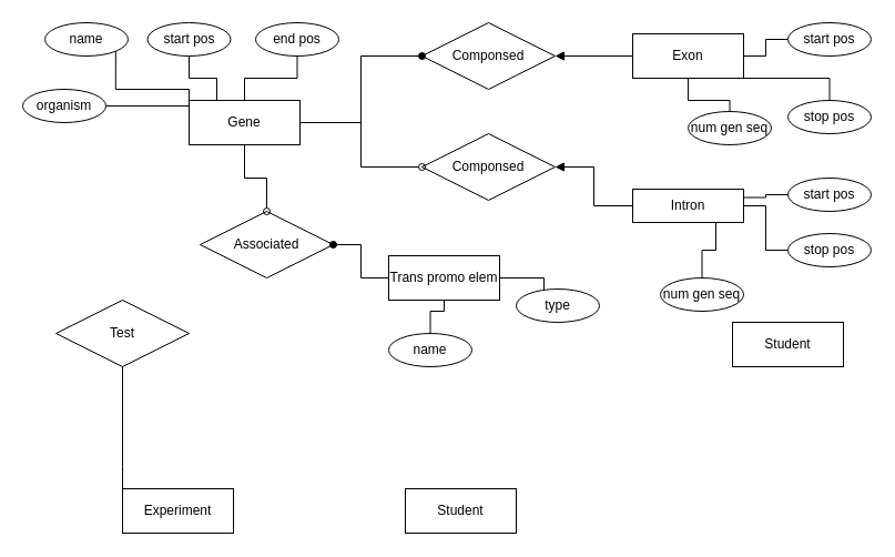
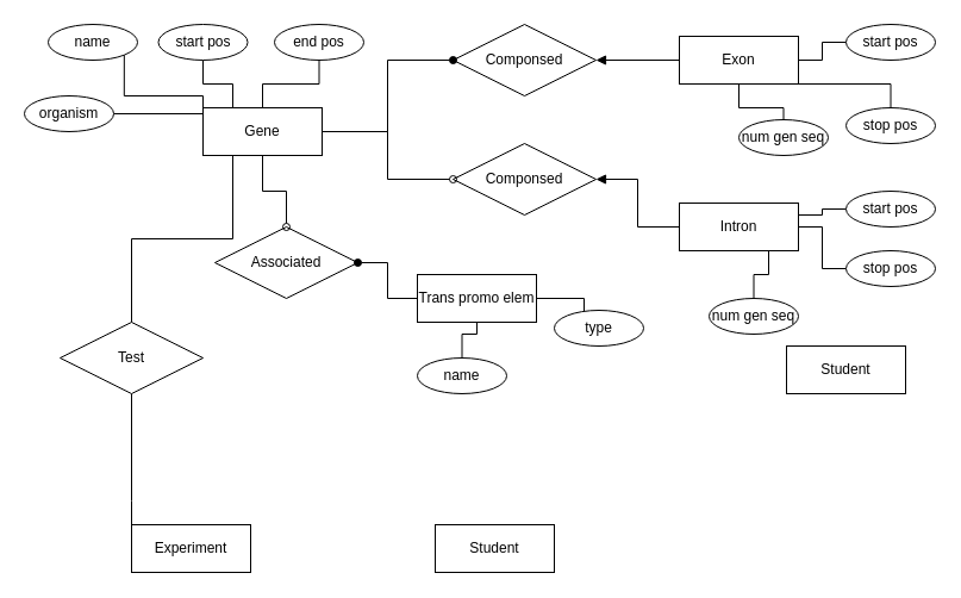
- <mxCell id="8" value="Intron" style="whiteSpace=wrap;html=1;align=center;" vertex="1" parent="1"><mxGeometry x="570" y="170" width="100" height="30" as="geometry" /></mxCell>
+ <mxCell id="8" value="Intron" style="whiteSpace=wrap;html=1;align=center;" vertex="1" parent="1"><mxGeometry x="570" y="170" width="100" height="40" as="geometry" /></mxCell>
+ <mxCell id="6" style="edgeStyle=orthogonalEdgeStyle;rounded=0;orthogonalLoop=1;jettySize=auto;html=1;exitX=0.25;exitY=1;exitDx=0;exitDy=0;entryX=0.5;entryY=0;entryDx=0;entryDy=0;startArrow=none;startFill=0;endArrow=none;endFill=0;strokeColor=default;" edge="1" parent="1" source="7" target="42"><mxGeometry relative="1" as="geometry" /></mxCell>
